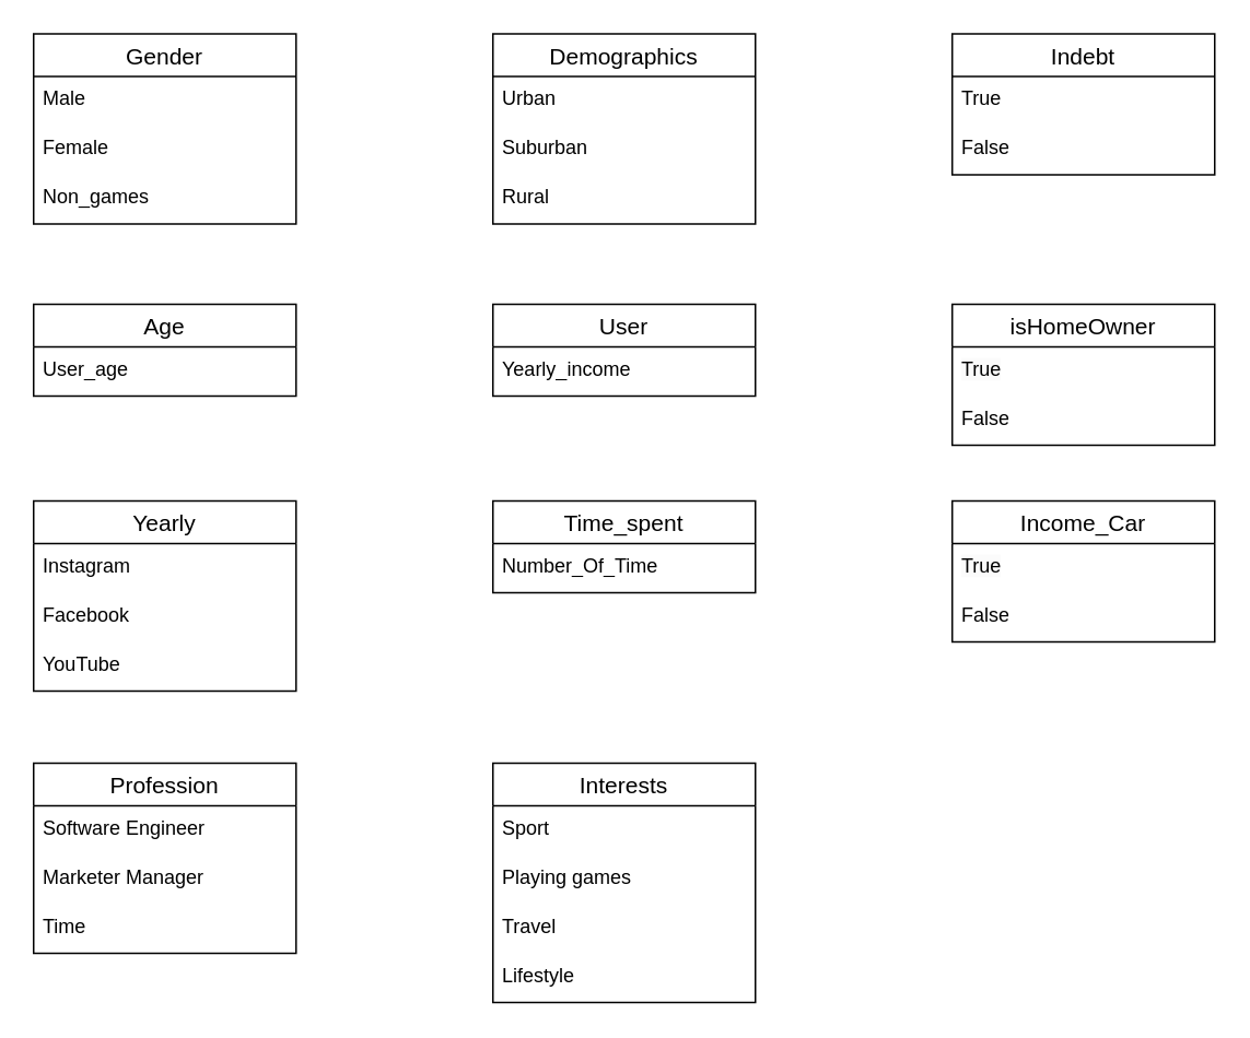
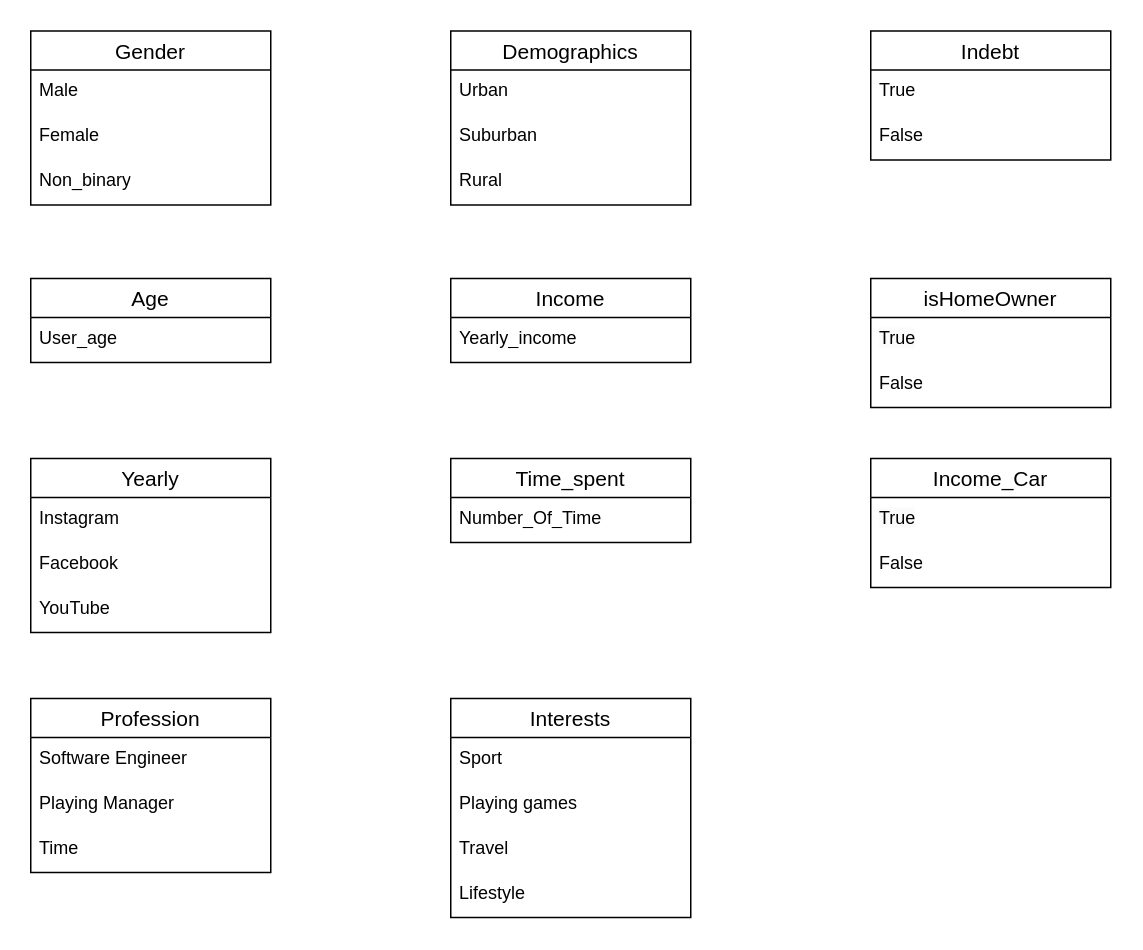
- <mxCell id="7" value="Non_games" style="text;strokeColor=none;fillColor=none;spacingLeft=4;spacingRight=4;overflow=hidden;rotatable=0;points=[[0,0.5],[1,0.5]];portConstraint=eastwest;fontSize=12;whiteSpace=wrap;html=1;" vertex="1" parent="4"><mxGeometry y="86" width="160" height="30" as="geometry" /></mxCell>
+ <mxCell id="7" value="Non_binary" style="text;strokeColor=none;fillColor=none;spacingLeft=4;spacingRight=4;overflow=hidden;rotatable=0;points=[[0,0.5],[1,0.5]];portConstraint=eastwest;fontSize=12;whiteSpace=wrap;html=1;" vertex="1" parent="4"><mxGeometry y="86" width="160" height="30" as="geometry" /></mxCell>
- <mxCell id="27" value="User" style="swimlane;fontStyle=0;childLayout=stackLayout;horizontal=1;startSize=26;horizontalStack=0;resizeParent=1;resizeParentMax=0;resizeLast=0;collapsible=1;marginBottom=0;align=center;fontSize=14;" vertex="1" parent="1"><mxGeometry x="300" y="185" width="160" height="56" as="geometry" /></mxCell>
+ <mxCell id="27" value="Income" style="swimlane;fontStyle=0;childLayout=stackLayout;horizontal=1;startSize=26;horizontalStack=0;resizeParent=1;resizeParentMax=0;resizeLast=0;collapsible=1;marginBottom=0;align=center;fontSize=14;" vertex="1" parent="1"><mxGeometry x="300" y="185" width="160" height="56" as="geometry" /></mxCell>
- <mxCell id="25" value="Marketer Manager" style="text;strokeColor=none;fillColor=none;spacingLeft=4;spacingRight=4;overflow=hidden;rotatable=0;points=[[0,0.5],[1,0.5]];portConstraint=eastwest;fontSize=12;whiteSpace=wrap;html=1;" vertex="1" parent="23"><mxGeometry y="56" width="160" height="30" as="geometry" /></mxCell>
+ <mxCell id="25" value="Playing Manager" style="text;strokeColor=none;fillColor=none;spacingLeft=4;spacingRight=4;overflow=hidden;rotatable=0;points=[[0,0.5],[1,0.5]];portConstraint=eastwest;fontSize=12;whiteSpace=wrap;html=1;" vertex="1" parent="23"><mxGeometry y="56" width="160" height="30" as="geometry" /></mxCell>
